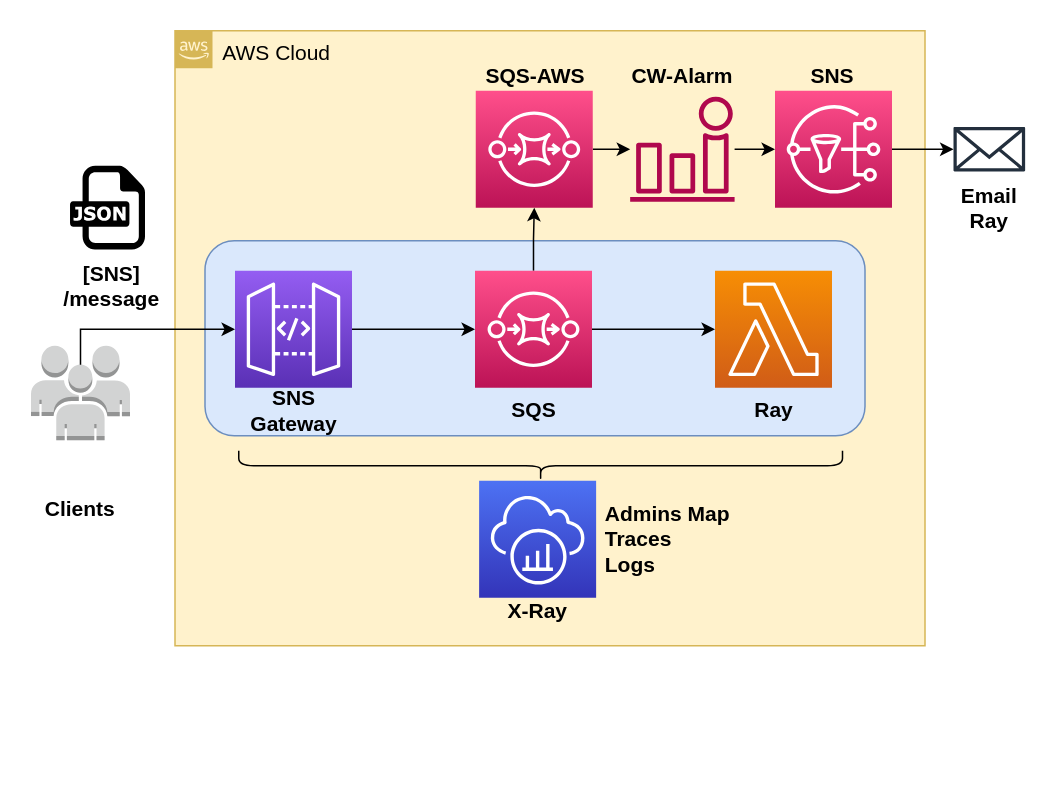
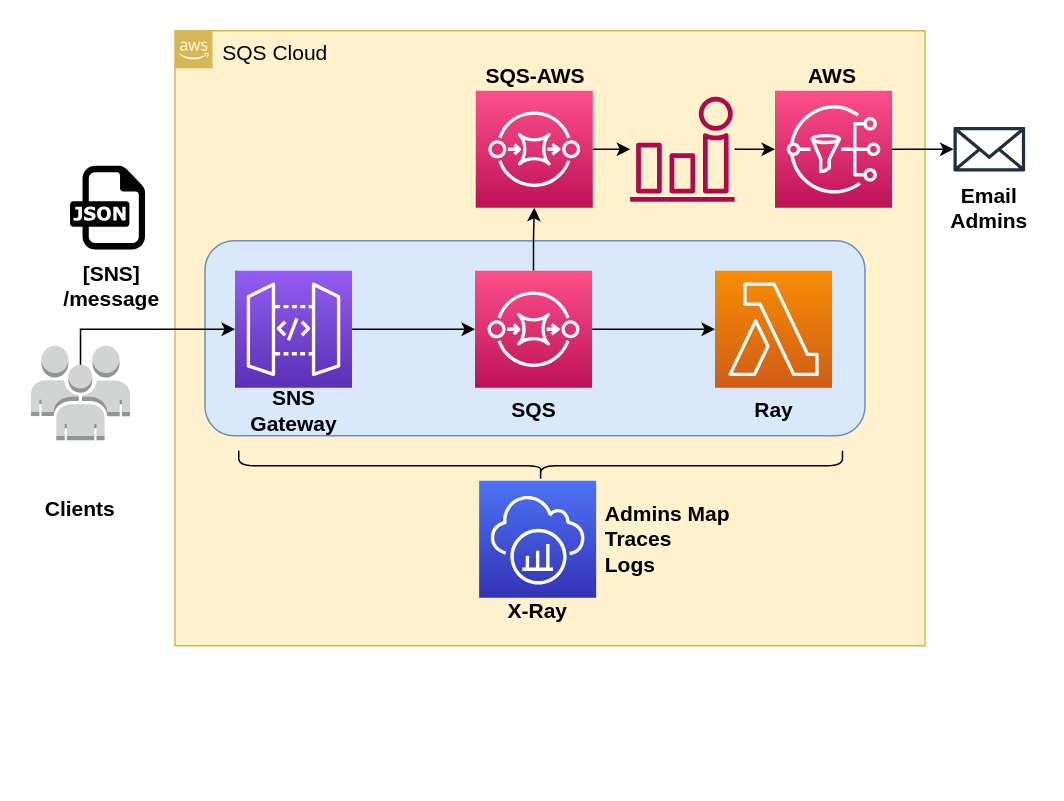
- <mxCell id="4" value="&lt;font style=&quot;font-size: 14px;&quot;&gt;AWS Cloud&lt;/font&gt;" style="points=[[0,0],[0.25,0],[0.5,0],[0.75,0],[1,0],[1,0.25],[1,0.5],[1,0.75],[1,1],[0.75,1],[0.5,1],[0.25,1],[0,1],[0,0.75],[0,0.5],[0,0.25]];outlineConnect=0;html=1;whiteSpace=wrap;fontSize=12;fontStyle=0;container=1;pointerEvents=0;collapsible=0;recursiveResize=0;shape=mxgraph.aws4.group;grIcon=mxgraph.aws4.group_aws_cloud_alt;verticalAlign=top;align=left;spacingLeft=30;dashed=0;fillColor=#fff2cc;strokeColor=#d6b656;" vertex="1" parent="1"><mxGeometry x="116" y="20" width="500" height="410" as="geometry" /></mxCell>
+ <mxCell id="4" value="&lt;font style=&quot;font-size: 14px;&quot;&gt;SQS Cloud&lt;/font&gt;" style="points=[[0,0],[0.25,0],[0.5,0],[0.75,0],[1,0],[1,0.25],[1,0.5],[1,0.75],[1,1],[0.75,1],[0.5,1],[0.25,1],[0,1],[0,0.75],[0,0.5],[0,0.25]];outlineConnect=0;html=1;whiteSpace=wrap;fontSize=12;fontStyle=0;container=1;pointerEvents=0;collapsible=0;recursiveResize=0;shape=mxgraph.aws4.group;grIcon=mxgraph.aws4.group_aws_cloud_alt;verticalAlign=top;align=left;spacingLeft=30;dashed=0;fillColor=#fff2cc;strokeColor=#d6b656;" vertex="1" parent="1"><mxGeometry x="116" y="20" width="500" height="410" as="geometry" /></mxCell>
- <mxCell id="15" value="CW-Alarm" style="text;html=1;strokeColor=none;fillColor=none;align=center;verticalAlign=middle;whiteSpace=wrap;rounded=0;fontSize=14;fontStyle=1" vertex="1" parent="4"><mxGeometry x="299.75" y="20" width="77" height="20" as="geometry" /></mxCell>
- <mxCell id="23" value="SNS" style="text;html=1;strokeColor=none;fillColor=none;align=center;verticalAlign=middle;whiteSpace=wrap;rounded=0;fontSize=14;fontStyle=1" vertex="1" parent="4"><mxGeometry x="400" y="20" width="77" height="20" as="geometry" /></mxCell>
+ <mxCell id="23" value="AWS" style="text;html=1;strokeColor=none;fillColor=none;align=center;verticalAlign=middle;whiteSpace=wrap;rounded=0;fontSize=14;fontStyle=1" vertex="1" parent="4"><mxGeometry x="400" y="20" width="77" height="20" as="geometry" /></mxCell>
- <mxCell id="31" value="Email&lt;br&gt;Ray" style="text;html=1;strokeColor=none;fillColor=none;align=center;verticalAlign=middle;whiteSpace=wrap;rounded=0;fontSize=14;fontStyle=1" vertex="1" parent="1"><mxGeometry x="631.01" y="121.8" width="55.75" height="32.2" as="geometry" /></mxCell>
+ <mxCell id="31" value="Email&lt;br&gt;Admins" style="text;html=1;strokeColor=none;fillColor=none;align=center;verticalAlign=middle;whiteSpace=wrap;rounded=0;fontSize=14;fontStyle=1" vertex="1" parent="1"><mxGeometry x="631.01" y="121.8" width="55.75" height="32.2" as="geometry" /></mxCell>
